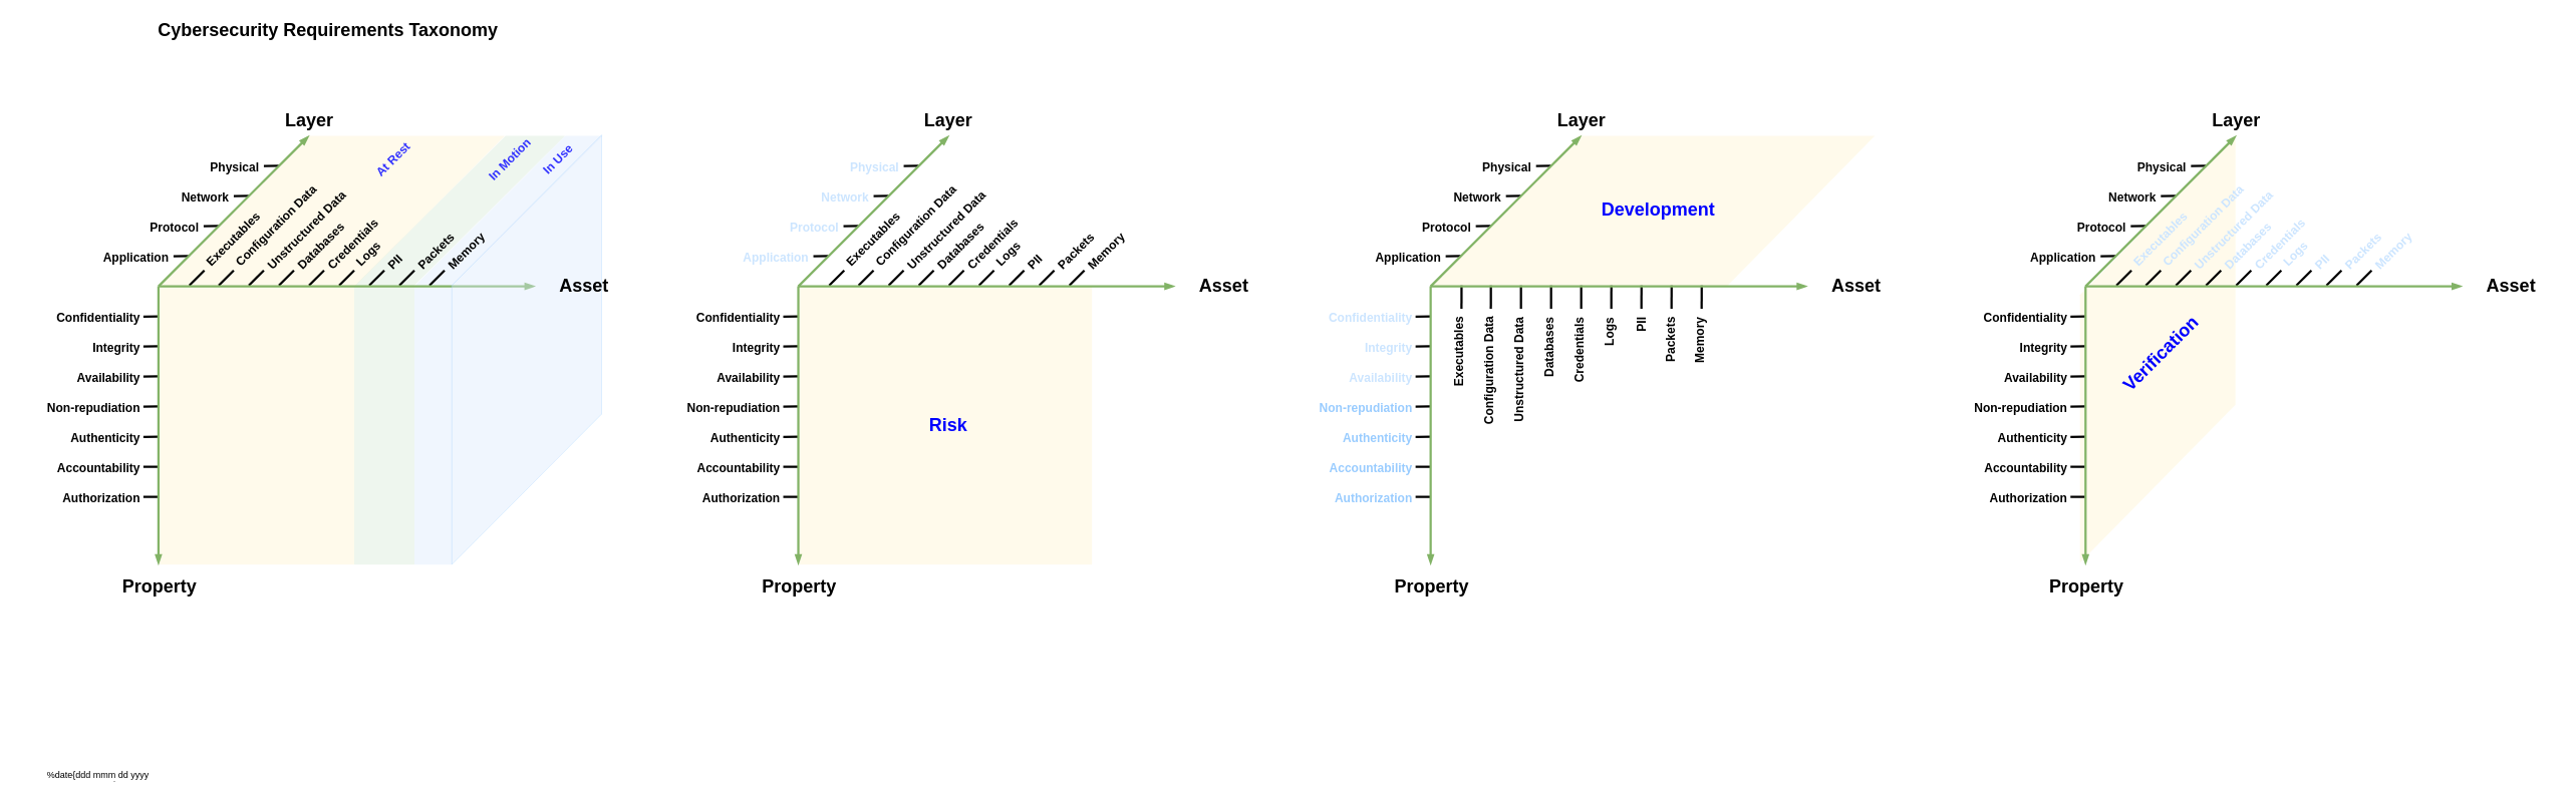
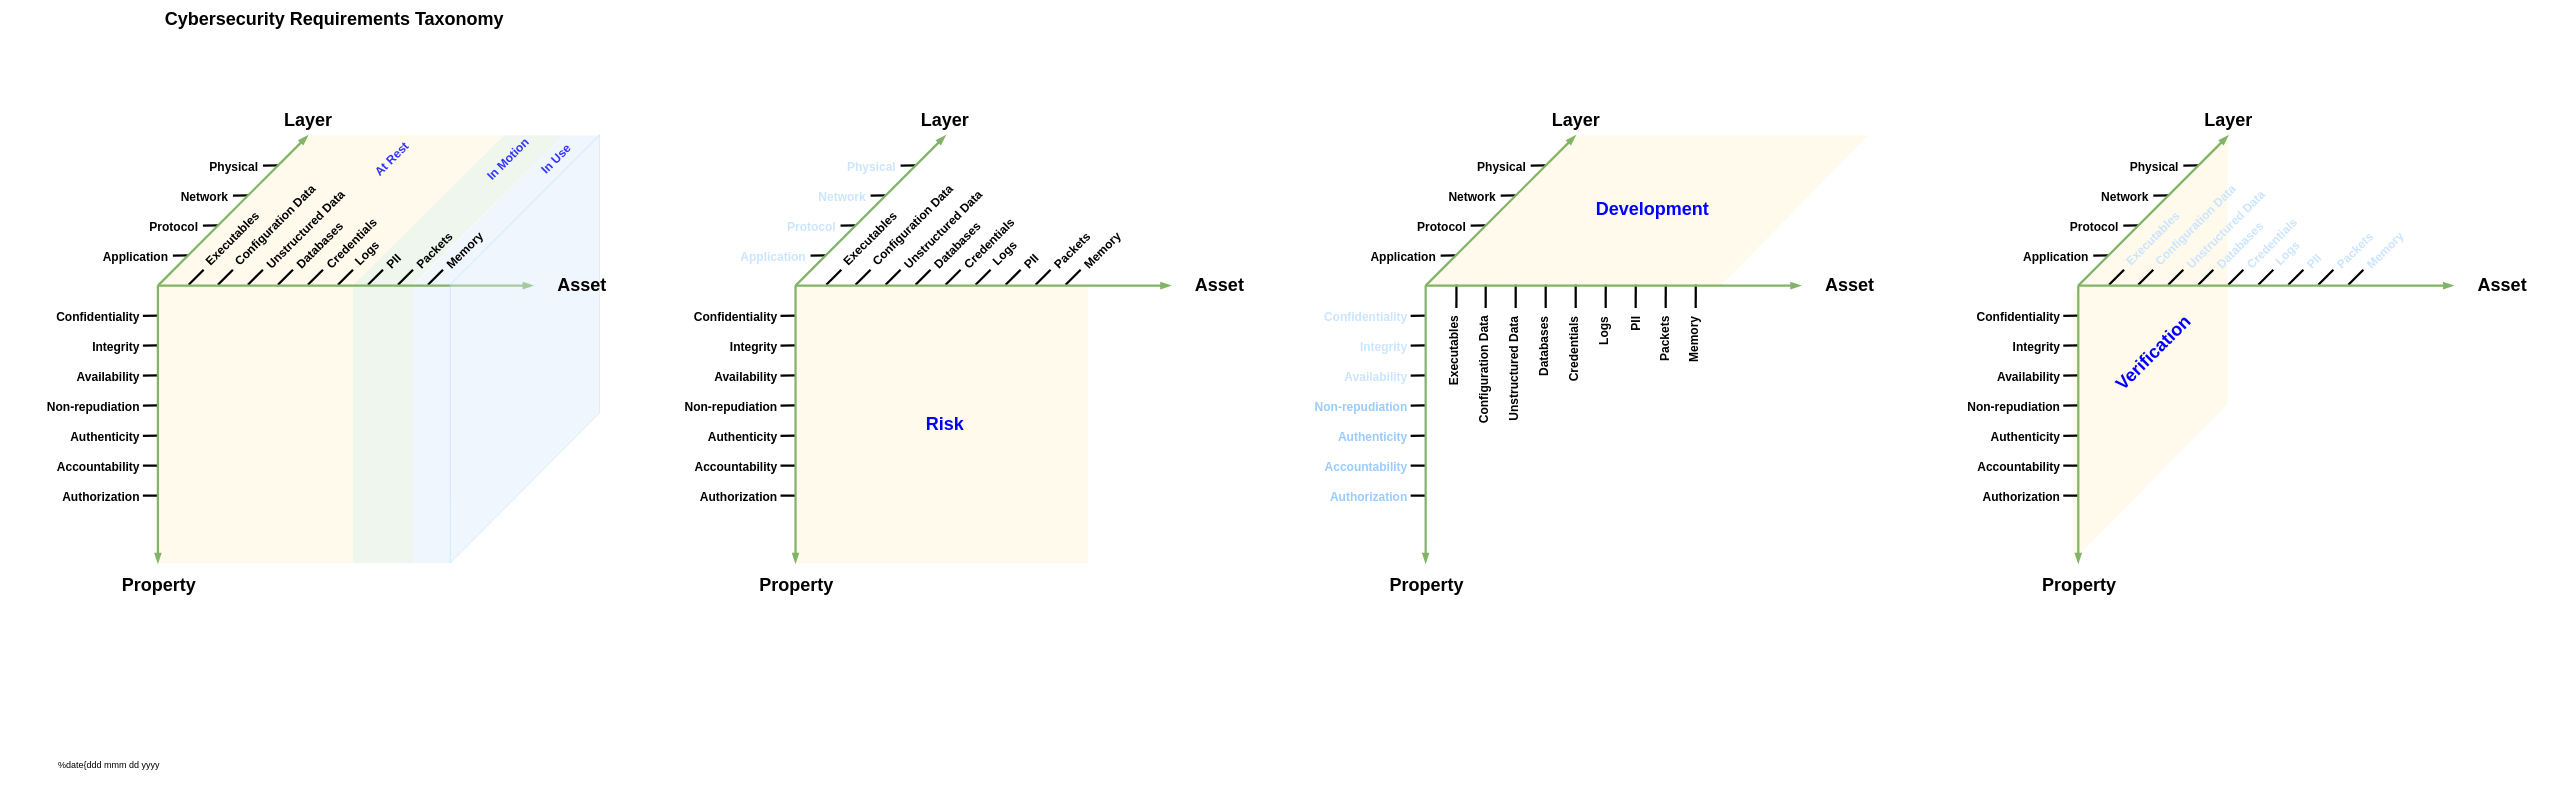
- <mxCell id="9" value="Cybersecurity Requirements Taxonomy" style="text;strokeColor=none;fillColor=none;html=1;fontSize=24;fontStyle=1;verticalAlign=middle;align=center;" parent="1" vertex="1"><mxGeometry x="20" y="20" width="830" height="40" as="geometry" /></mxCell>
+ <mxCell id="9" value="Cybersecurity Requirements Taxonomy" style="text;strokeColor=none;fillColor=none;html=1;fontSize=24;fontStyle=1;verticalAlign=middle;align=center;" parent="1" vertex="1"><mxGeometry x="30" y="5" width="830" height="40" as="geometry" /></mxCell>
- <mxCell id="8" value="%date{ddd mmm dd yyyy HH:MM:ss}%" style="text;html=1;strokeColor=none;fillColor=none;align=center;verticalAlign=middle;whiteSpace=wrap;overflow=hidden;" parent="1" vertex="1"><mxGeometry x="50" y="1020" width="160" height="20" as="geometry" /></mxCell>
+ <mxCell id="8" value="%date{ddd mmm dd yyyy HH:MM:ss}%" style="text;html=1;strokeColor=none;fillColor=none;align=center;verticalAlign=middle;whiteSpace=wrap;overflow=hidden;" parent="1" vertex="1"><mxGeometry x="65" y="1010" width="160" height="20" as="geometry" /></mxCell>
